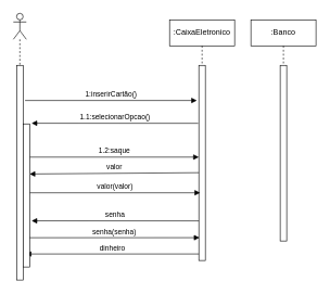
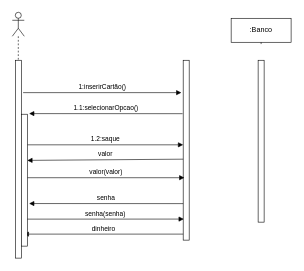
- <mxCell id="4" value=":CaixaEletronico" style="shape=umlLifeline;perimeter=lifelinePerimeter;whiteSpace=wrap;html=1;container=1;collapsible=0;recursiveResize=0;outlineConnect=0;" vertex="1" parent="1"><mxGeometry x="260" y="30" width="100" height="70" as="geometry" /></mxCell>
- <mxCell id="6" value=":Banco" style="shape=umlLifeline;perimeter=lifelinePerimeter;whiteSpace=wrap;html=1;container=1;collapsible=0;recursiveResize=0;outlineConnect=0;" vertex="1" parent="1"><mxGeometry x="385" y="30" width="100" height="70" as="geometry" /></mxCell>
+ <mxCell id="6" value=":Banco" style="shape=umlLifeline;perimeter=lifelinePerimeter;whiteSpace=wrap;html=1;container=1;collapsible=0;recursiveResize=0;outlineConnect=0;" vertex="1" parent="1"><mxGeometry x="385" y="30" width="100" height="45" as="geometry" /></mxCell>
